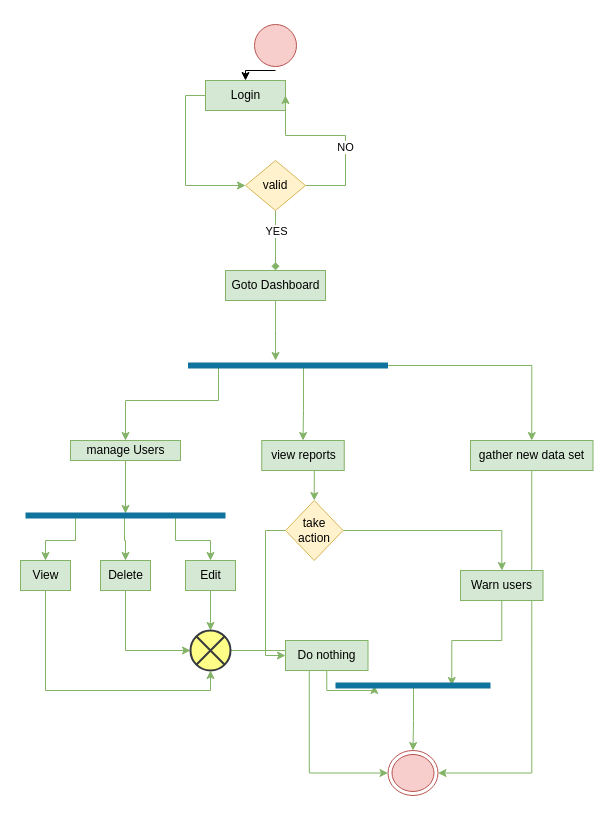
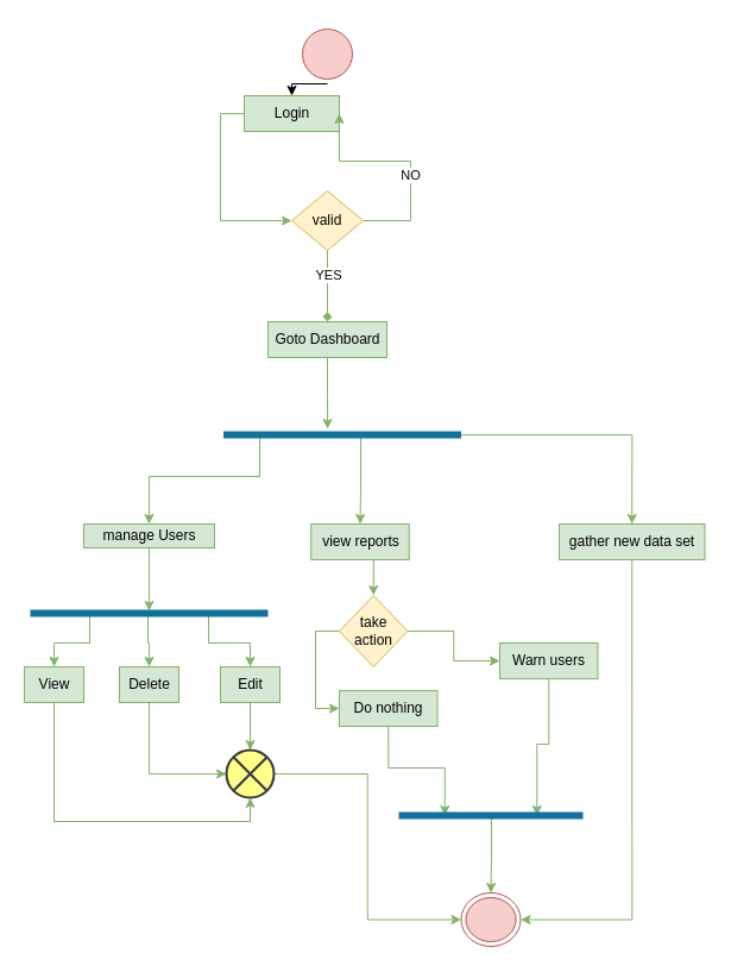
- <mxCell id="39" value="Warn users" style="html=1;dashed=0;whitespace=wrap;fillColor=#d5e8d4;strokeColor=#82b366;" parent="1" vertex="1"><mxGeometry x="460" y="570" width="82.5" height="30" as="geometry" /></mxCell>
+ <mxCell id="39" value="Warn users" style="html=1;dashed=0;whitespace=wrap;fillColor=#d5e8d4;strokeColor=#82b366;" parent="1" vertex="1"><mxGeometry x="420" y="540" width="82.5" height="30" as="geometry" /></mxCell>
- <mxCell id="37" value="Do nothing" style="html=1;dashed=0;whitespace=wrap;fillColor=#d5e8d4;strokeColor=#82b366;" parent="1" vertex="1"><mxGeometry x="285" y="640" width="82.5" height="30" as="geometry" /></mxCell>
+ <mxCell id="37" value="Do nothing" style="html=1;dashed=0;whitespace=wrap;fillColor=#d5e8d4;strokeColor=#82b366;" parent="1" vertex="1"><mxGeometry x="285" y="580" width="82.5" height="30" as="geometry" /></mxCell>
